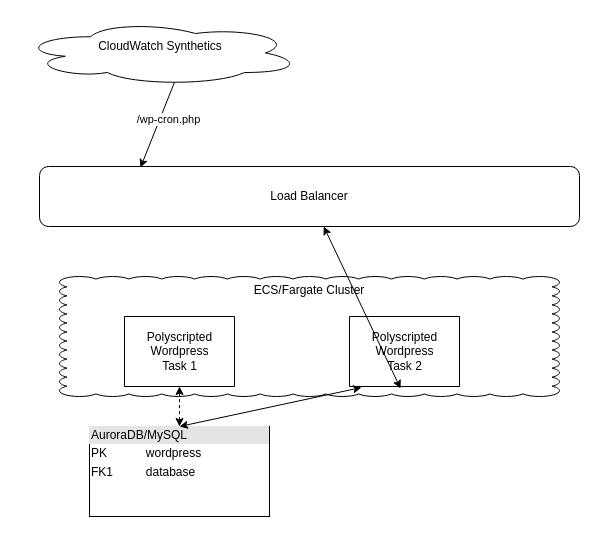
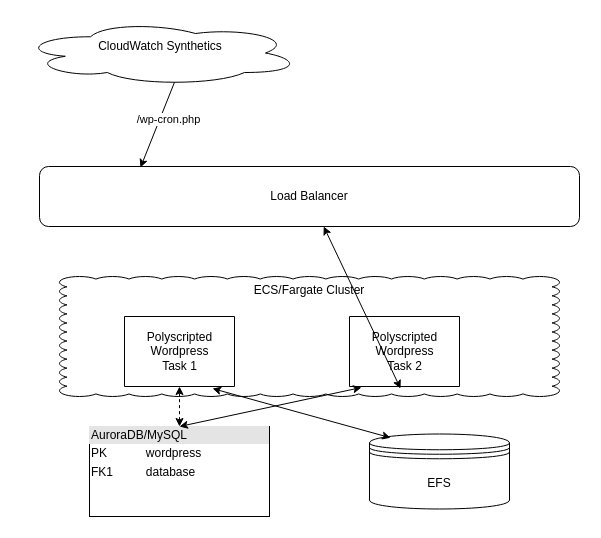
+ <mxCell id="9" value="" style="endArrow=classic;startArrow=classic;html=1;exitX=0.15;exitY=0.05;exitDx=0;exitDy=0;exitPerimeter=0;entryX=0.8;entryY=1.029;entryDx=0;entryDy=0;entryPerimeter=0;" parent="1" source="2" target="5" edge="1"><mxGeometry width="50" height="50" relative="1" as="geometry"><mxPoint x="359" y="516" as="sourcePoint" /><mxPoint x="409" y="466" as="targetPoint" /></mxGeometry></mxCell>
+ <mxCell id="2" value="EFS" style="shape=datastore;whiteSpace=wrap;html=1;" parent="1" vertex="1"><mxGeometry x="369" y="433.5" width="140" height="75" as="geometry" /></mxCell>
